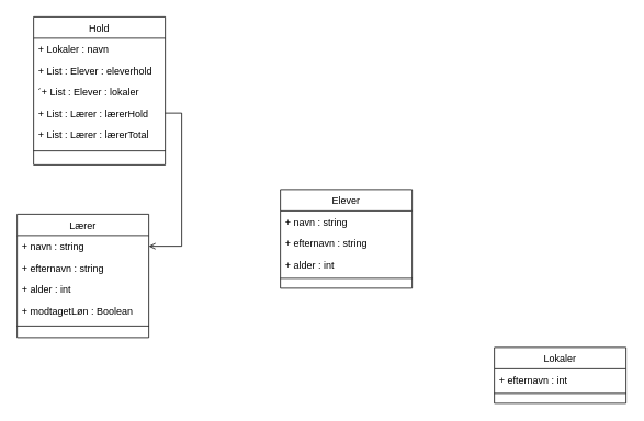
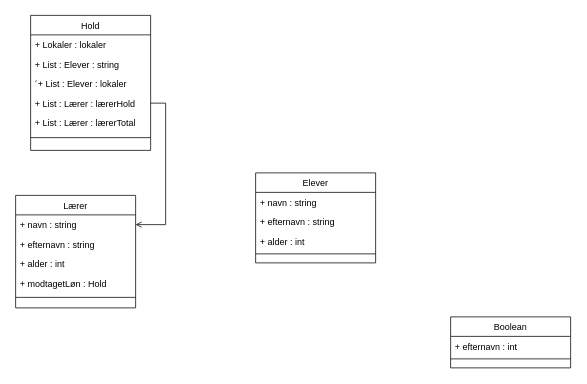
- <mxCell id="12" value="+ Lokaler : navn" style="text;align=left;verticalAlign=top;spacingLeft=4;spacingRight=4;overflow=hidden;rotatable=0;points=[[0,0.5],[1,0.5]];portConstraint=eastwest;" parent="11" vertex="1"><mxGeometry y="26" width="160" height="26" as="geometry" /></mxCell>
+ <mxCell id="12" value="+ Lokaler : lokaler" style="text;align=left;verticalAlign=top;spacingLeft=4;spacingRight=4;overflow=hidden;rotatable=0;points=[[0,0.5],[1,0.5]];portConstraint=eastwest;" parent="11" vertex="1"><mxGeometry y="26" width="160" height="26" as="geometry" /></mxCell>
- <mxCell id="13" value="+ List : Elever : eleverhold" style="text;align=left;verticalAlign=top;spacingLeft=4;spacingRight=4;overflow=hidden;rotatable=0;points=[[0,0.5],[1,0.5]];portConstraint=eastwest;rounded=0;shadow=0;html=0;" parent="11" vertex="1"><mxGeometry y="52" width="160" height="26" as="geometry" /></mxCell>
+ <mxCell id="13" value="+ List : Elever : string" style="text;align=left;verticalAlign=top;spacingLeft=4;spacingRight=4;overflow=hidden;rotatable=0;points=[[0,0.5],[1,0.5]];portConstraint=eastwest;rounded=0;shadow=0;html=0;" parent="11" vertex="1"><mxGeometry y="52" width="160" height="26" as="geometry" /></mxCell>
- <mxCell id="9" value="+ modtagetLøn : Boolean" style="text;align=left;verticalAlign=top;spacingLeft=4;spacingRight=4;overflow=hidden;rotatable=0;points=[[0,0.5],[1,0.5]];portConstraint=eastwest;rounded=0;shadow=0;html=0;" parent="5" vertex="1"><mxGeometry y="104" width="160" height="26" as="geometry" /></mxCell>
+ <mxCell id="9" value="+ modtagetLøn : Hold" style="text;align=left;verticalAlign=top;spacingLeft=4;spacingRight=4;overflow=hidden;rotatable=0;points=[[0,0.5],[1,0.5]];portConstraint=eastwest;rounded=0;shadow=0;html=0;" parent="5" vertex="1"><mxGeometry y="104" width="160" height="26" as="geometry" /></mxCell>
- <mxCell id="2" value="Lokaler" style="swimlane;fontStyle=0;align=center;verticalAlign=top;childLayout=stackLayout;horizontal=1;startSize=26;horizontalStack=0;resizeParent=1;resizeLast=0;collapsible=1;marginBottom=0;rounded=0;shadow=0;strokeWidth=1;" parent="1" vertex="1"><mxGeometry x="600" y="422" width="160" height="68" as="geometry"><mxRectangle x="550" y="140" width="160" height="26" as="alternateBounds" /></mxGeometry></mxCell>
+ <mxCell id="2" value="Boolean" style="swimlane;fontStyle=0;align=center;verticalAlign=top;childLayout=stackLayout;horizontal=1;startSize=26;horizontalStack=0;resizeParent=1;resizeLast=0;collapsible=1;marginBottom=0;rounded=0;shadow=0;strokeWidth=1;" parent="1" vertex="1"><mxGeometry x="600" y="422" width="160" height="68" as="geometry"><mxRectangle x="550" y="140" width="160" height="26" as="alternateBounds" /></mxGeometry></mxCell>
